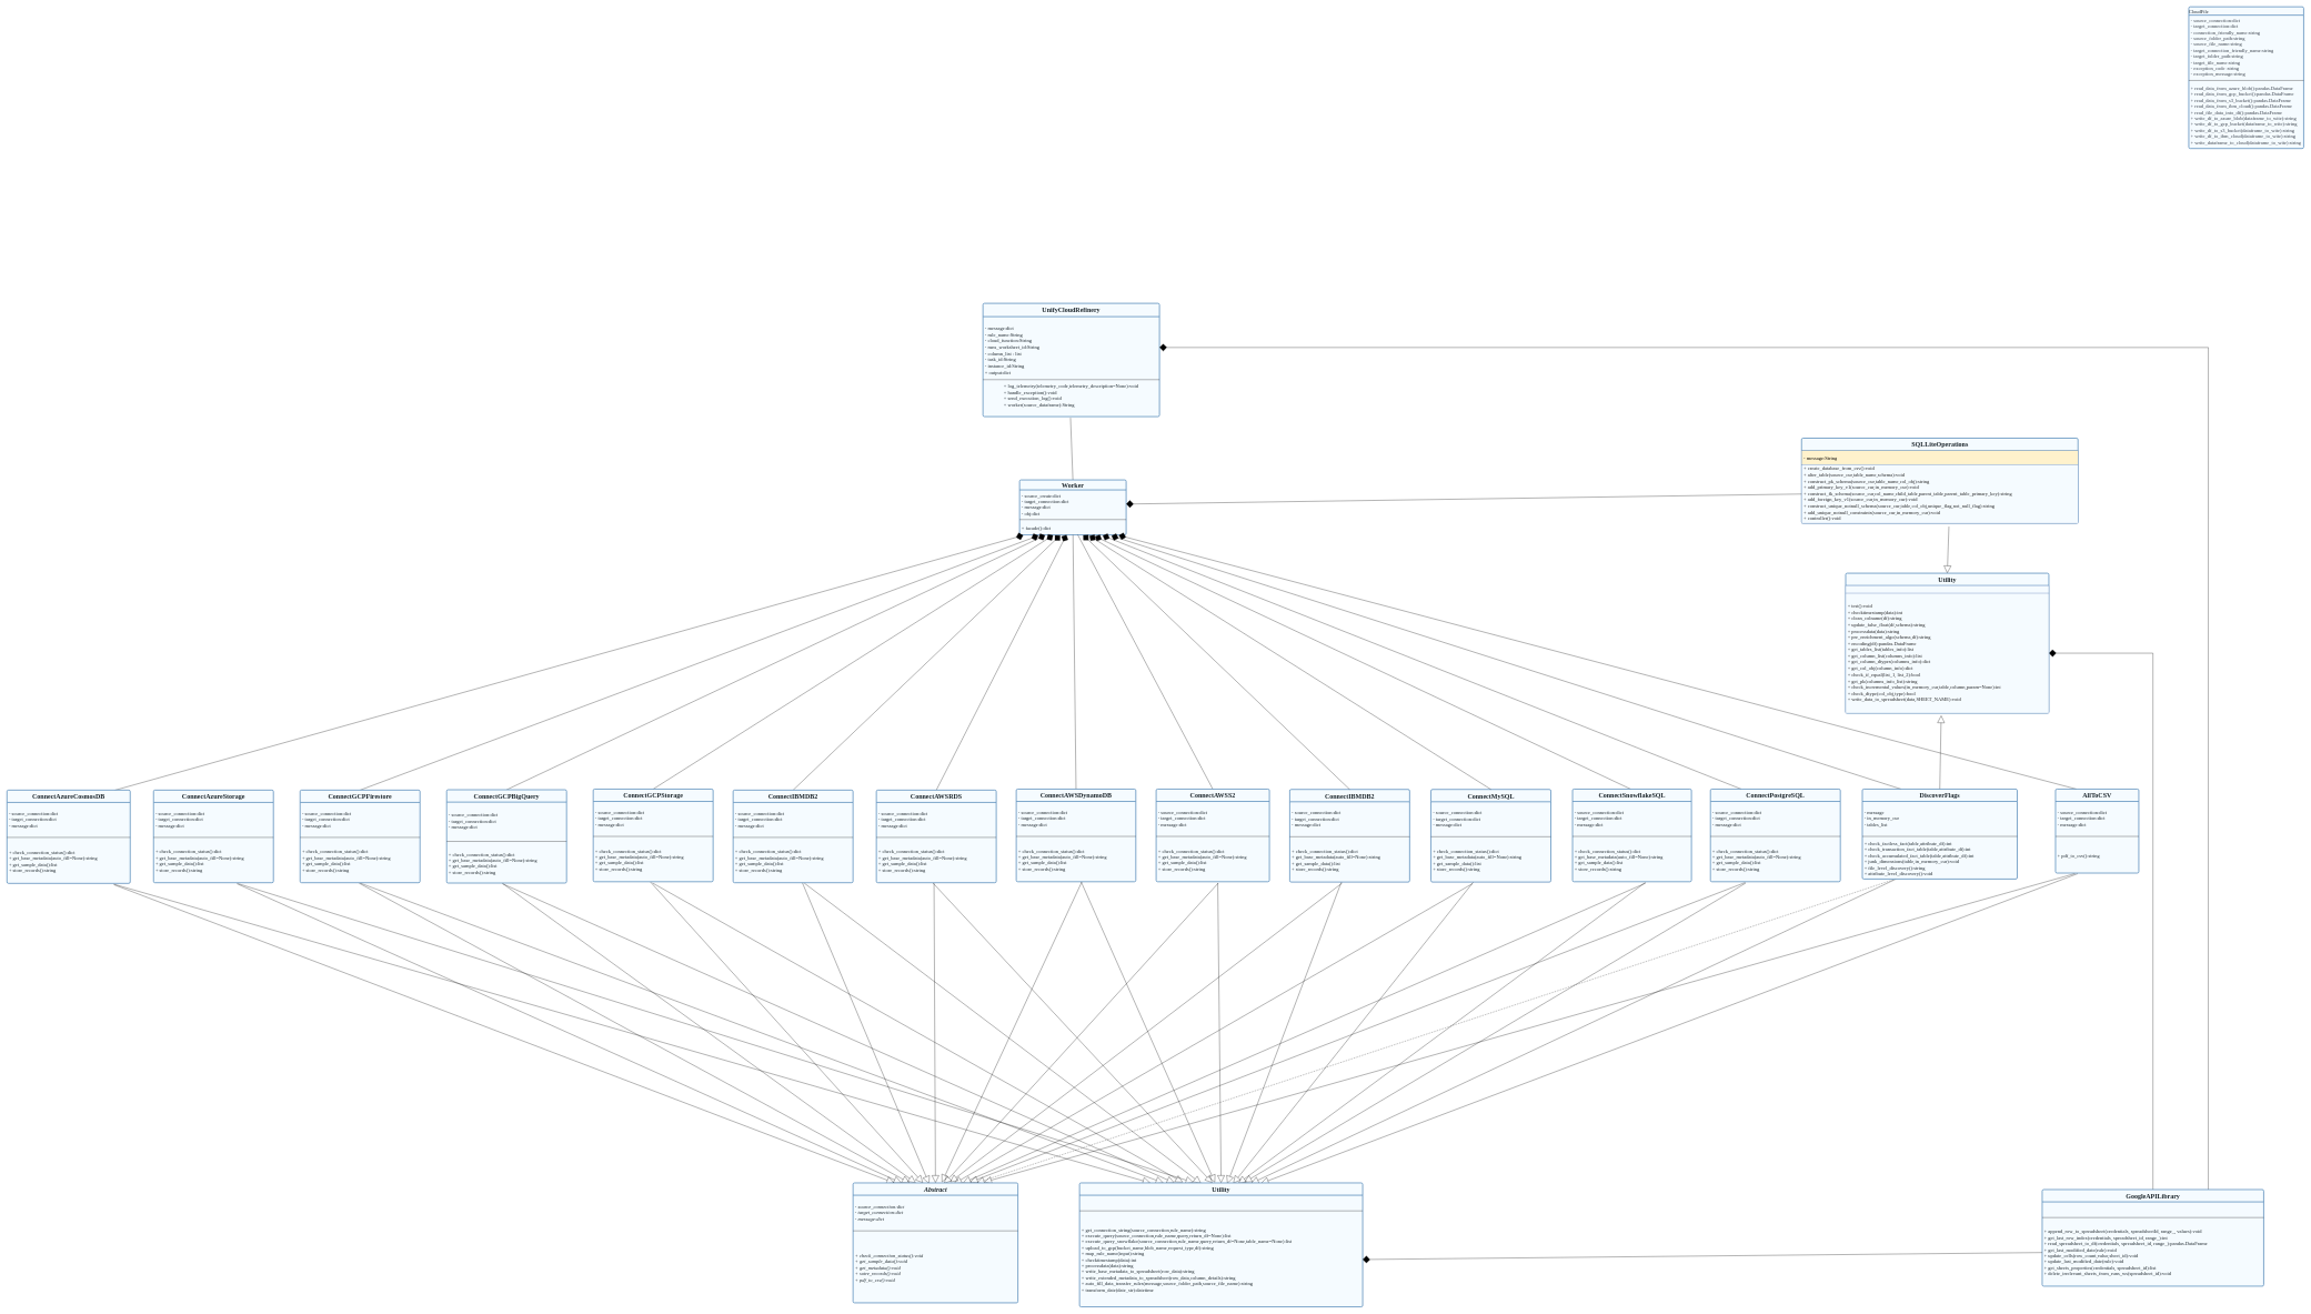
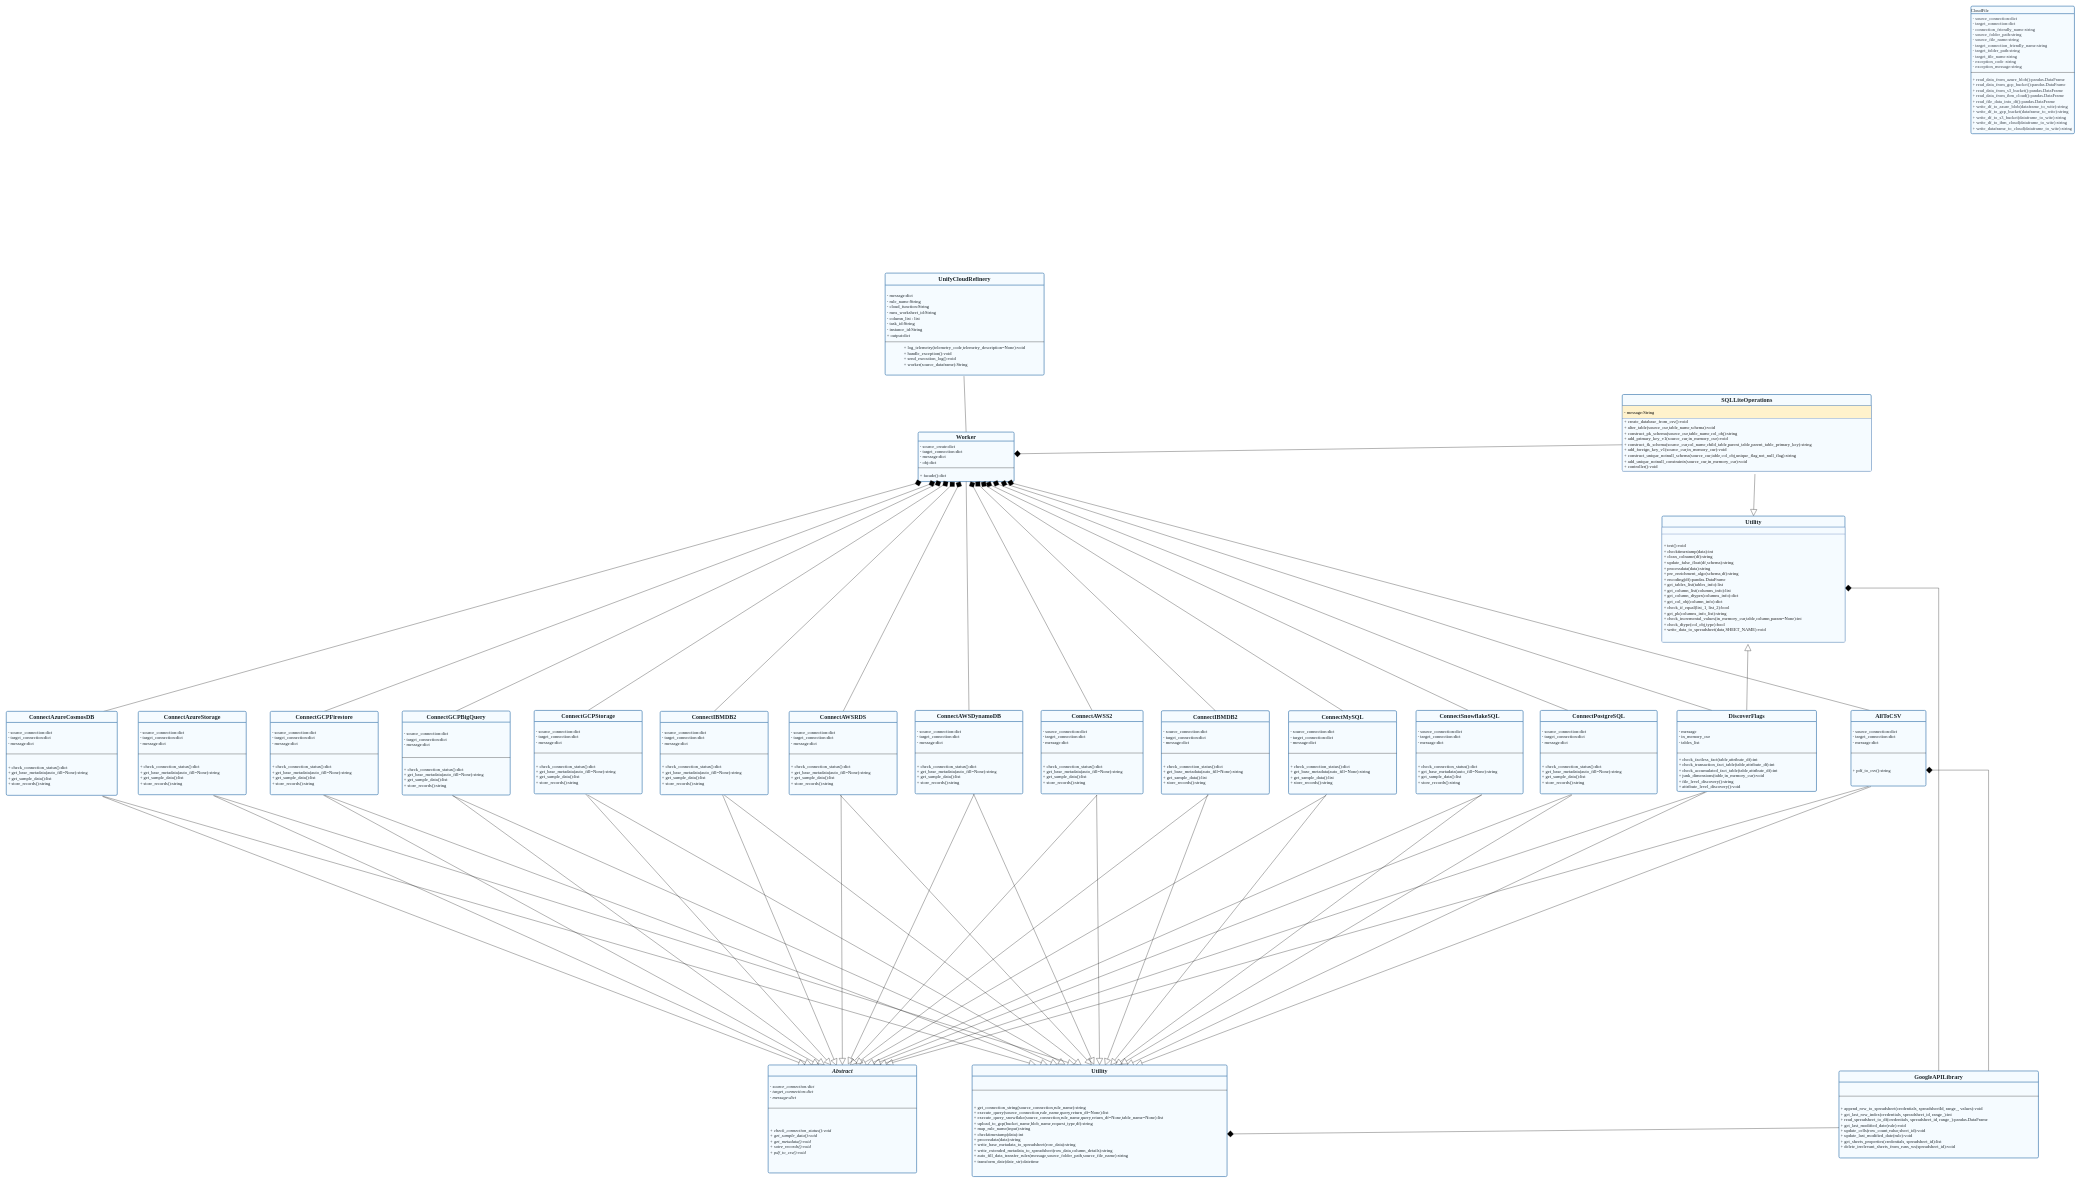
- <mxCell id="127" style="edgeStyle=orthogonalEdgeStyle;rounded=0;orthogonalLoop=1;jettySize=auto;html=1;exitX=0.75;exitY=0;exitDx=0;exitDy=0;fontFamily=Verdana;fontSize=20;startArrow=none;startFill=0;endArrow=diamond;endFill=1;startSize=20;endSize=20;sourcePerimeterSpacing=0;targetPerimeterSpacing=0;entryX=1;entryY=0.5;entryDx=0;entryDy=0;" parent="1" source="128" target="7" edge="1"><mxGeometry relative="1" as="geometry"><mxPoint x="3620" y="1280" as="targetPoint" /></mxGeometry></mxCell>
+ <mxCell id="127" style="edgeStyle=orthogonalEdgeStyle;rounded=0;orthogonalLoop=1;jettySize=auto;html=1;exitX=0.75;exitY=0;exitDx=0;exitDy=0;fontFamily=Verdana;fontSize=20;startArrow=none;startFill=0;endArrow=diamond;endFill=1;startSize=20;endSize=20;sourcePerimeterSpacing=0;targetPerimeterSpacing=0;" parent="1" source="128" target="38" edge="1"><mxGeometry relative="1" as="geometry"><mxPoint x="3620" y="1280" as="targetPoint" /></mxGeometry></mxCell>
- <mxCell id="82" style="edgeStyle=none;rounded=0;orthogonalLoop=1;jettySize=auto;html=1;exitX=0.5;exitY=0;exitDx=0;exitDy=0;entryX=0.546;entryY=0.996;entryDx=0;entryDy=0;entryPerimeter=0;fontFamily=Verdana;fontSize=20;endArrow=none;endFill=1;endSize=20;" parent="1" source="83" target="33" edge="1"><mxGeometry relative="1" as="geometry" /></mxCell>
+ <mxCell id="82" style="edgeStyle=none;rounded=0;orthogonalLoop=1;jettySize=auto;html=1;exitX=0.5;exitY=0;exitDx=0;exitDy=0;entryX=0.546;entryY=0.996;entryDx=0;entryDy=0;entryPerimeter=0;fontFamily=Verdana;fontSize=20;endArrow=diamond;endFill=1;endSize=20;" parent="1" source="83" target="33" edge="1"><mxGeometry relative="1" as="geometry" /></mxCell>
- <mxCell id="46" style="edgeStyle=none;rounded=0;orthogonalLoop=1;jettySize=auto;html=1;exitX=0.75;exitY=0;exitDx=0;exitDy=0;entryX=0.201;entryY=1.016;entryDx=0;entryDy=0;entryPerimeter=0;fontFamily=Verdana;fontSize=20;startArrow=block;startFill=0;endArrow=none;endFill=0;startSize=20;endSize=6;sourcePerimeterSpacing=0;targetPerimeterSpacing=0;dashed=1;" parent="1" source="54" target="63" edge="1"><mxGeometry relative="1" as="geometry" /></mxCell>
+ <mxCell id="46" style="edgeStyle=none;rounded=0;orthogonalLoop=1;jettySize=auto;html=1;exitX=0.75;exitY=0;exitDx=0;exitDy=0;entryX=0.201;entryY=1.016;entryDx=0;entryDy=0;entryPerimeter=0;fontFamily=Verdana;fontSize=20;startArrow=block;startFill=0;endArrow=none;endFill=0;startSize=20;endSize=6;sourcePerimeterSpacing=0;targetPerimeterSpacing=0;" parent="1" source="54" target="63" edge="1"><mxGeometry relative="1" as="geometry" /></mxCell>
